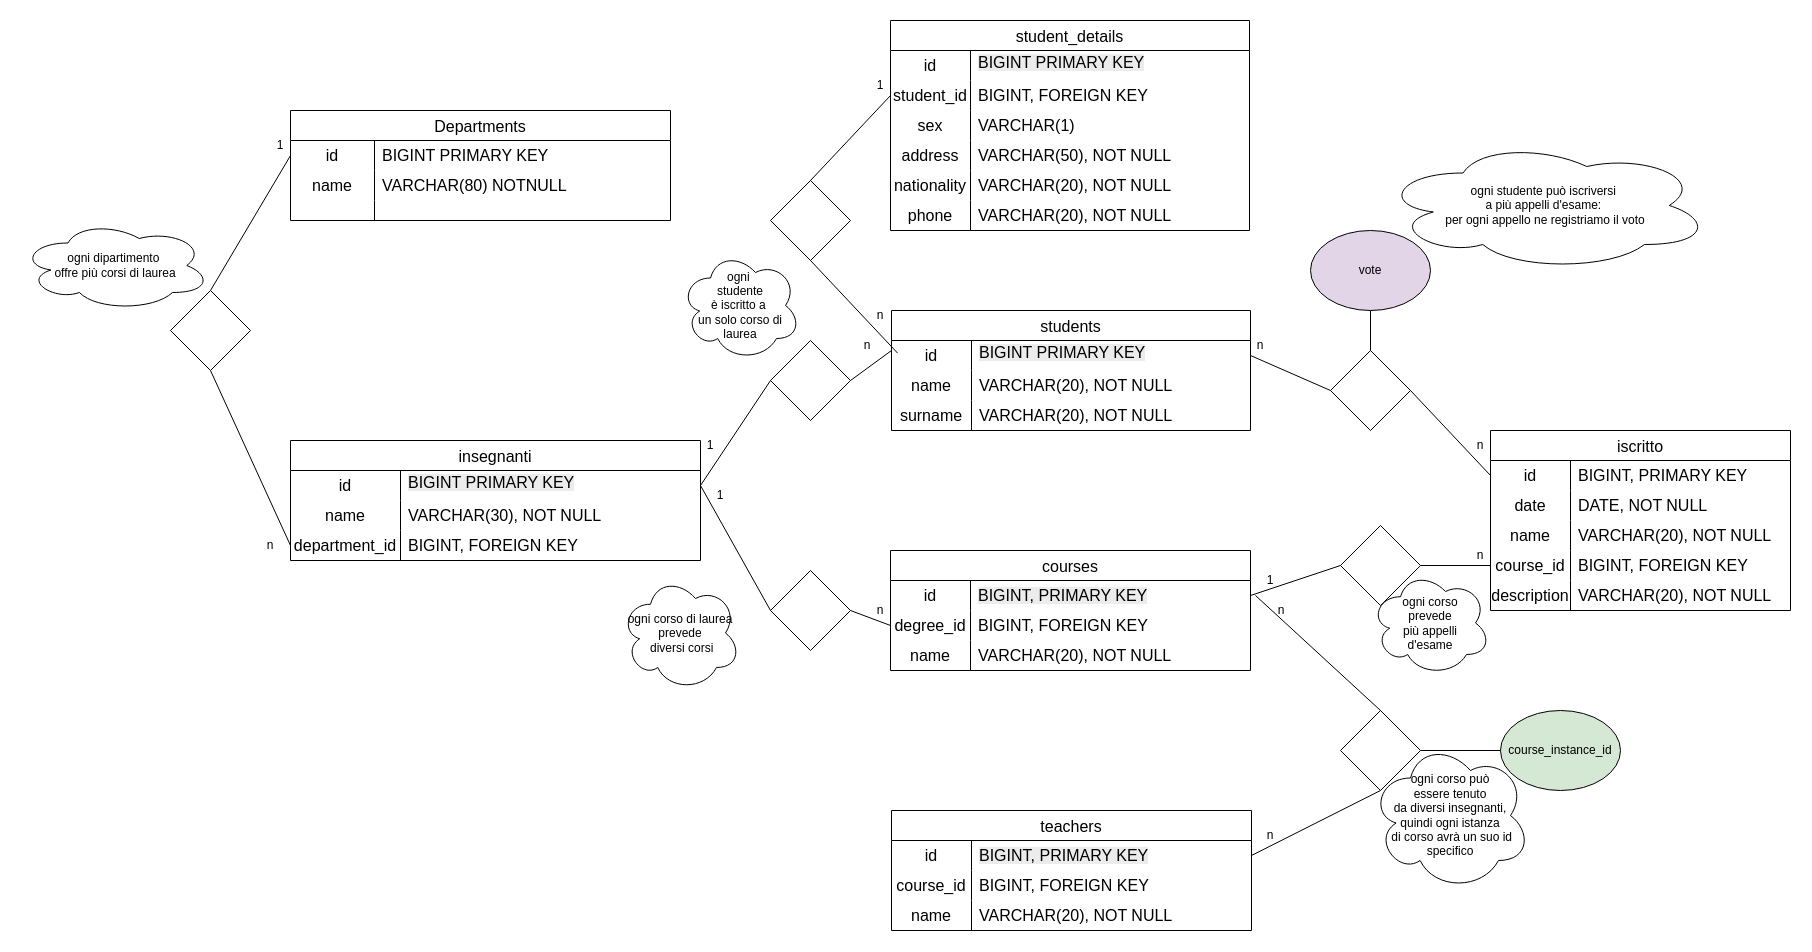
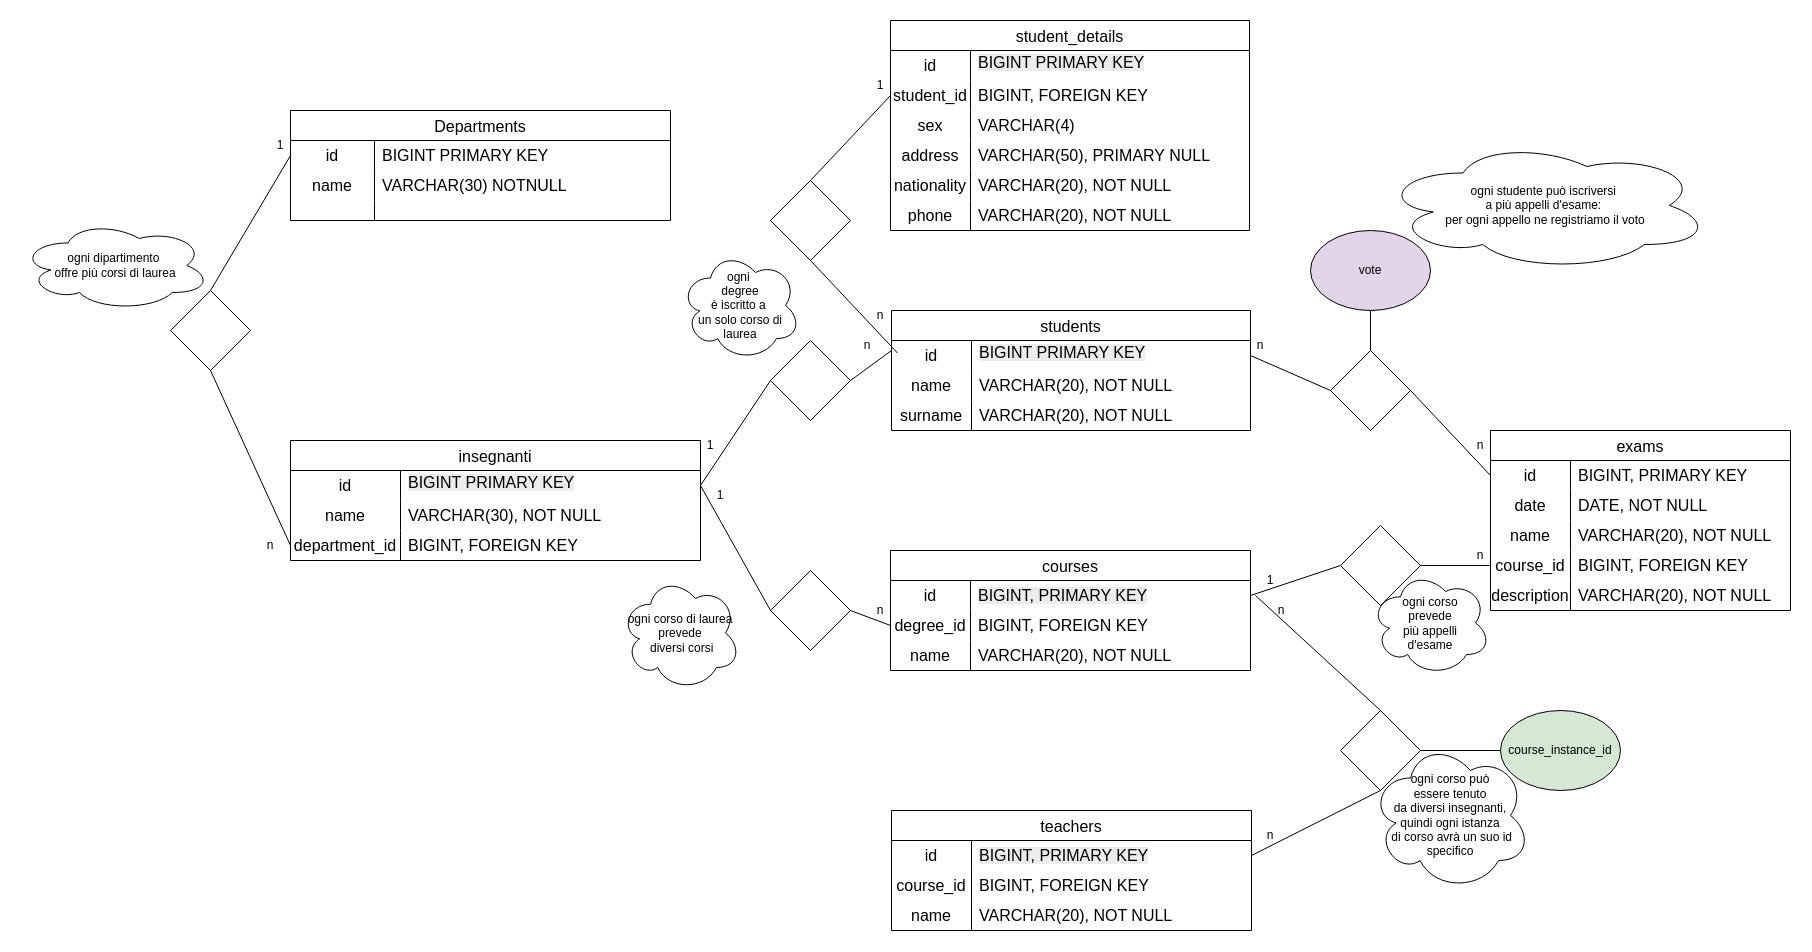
- <mxCell id="118" value="VARCHAR(1)" style="shape=partialRectangle;html=1;whiteSpace=wrap;connectable=0;fillColor=none;top=0;left=0;bottom=0;right=0;align=left;spacingLeft=6;overflow=hidden;strokeColor=inherit;fontSize=16;" vertex="1" parent="116"><mxGeometry x="80" width="279" height="30" as="geometry"><mxRectangle width="279" height="30" as="alternateBounds" /></mxGeometry></mxCell>
+ <mxCell id="118" value="VARCHAR(4)" style="shape=partialRectangle;html=1;whiteSpace=wrap;connectable=0;fillColor=none;top=0;left=0;bottom=0;right=0;align=left;spacingLeft=6;overflow=hidden;strokeColor=inherit;fontSize=16;" vertex="1" parent="116"><mxGeometry x="80" width="279" height="30" as="geometry"><mxRectangle width="279" height="30" as="alternateBounds" /></mxGeometry></mxCell>
- <mxCell id="121" value="VARCHAR(50), NOT NULL" style="shape=partialRectangle;html=1;whiteSpace=wrap;connectable=0;fillColor=none;top=0;left=0;bottom=0;right=0;align=left;spacingLeft=6;overflow=hidden;strokeColor=inherit;fontSize=16;" vertex="1" parent="119"><mxGeometry x="80" width="279" height="30" as="geometry"><mxRectangle width="279" height="30" as="alternateBounds" /></mxGeometry></mxCell>
+ <mxCell id="121" value="VARCHAR(50), PRIMARY NULL" style="shape=partialRectangle;html=1;whiteSpace=wrap;connectable=0;fillColor=none;top=0;left=0;bottom=0;right=0;align=left;spacingLeft=6;overflow=hidden;strokeColor=inherit;fontSize=16;" vertex="1" parent="119"><mxGeometry x="80" width="279" height="30" as="geometry"><mxRectangle width="279" height="30" as="alternateBounds" /></mxGeometry></mxCell>
- <mxCell id="8" value="VARCHAR(80) NOTNULL&amp;nbsp;" style="shape=partialRectangle;html=1;whiteSpace=wrap;connectable=0;fillColor=none;top=0;left=0;bottom=0;right=0;align=left;spacingLeft=6;overflow=hidden;strokeColor=inherit;fontSize=16;" parent="6" vertex="1"><mxGeometry x="84" width="296" height="30" as="geometry"><mxRectangle width="296" height="30" as="alternateBounds" /></mxGeometry></mxCell>
+ <mxCell id="8" value="VARCHAR(30) NOTNULL&amp;nbsp;" style="shape=partialRectangle;html=1;whiteSpace=wrap;connectable=0;fillColor=none;top=0;left=0;bottom=0;right=0;align=left;spacingLeft=6;overflow=hidden;strokeColor=inherit;fontSize=16;" parent="6" vertex="1"><mxGeometry x="84" width="296" height="30" as="geometry"><mxRectangle width="296" height="30" as="alternateBounds" /></mxGeometry></mxCell>
- <mxCell id="87" value="ogni&amp;nbsp;&lt;div&gt;studente&lt;div&gt;è iscritto a&amp;nbsp;&lt;/div&gt;&lt;div&gt;un solo corso di laurea&lt;/div&gt;&lt;/div&gt;" style="ellipse;shape=cloud;whiteSpace=wrap;html=1;" parent="1" vertex="1"><mxGeometry x="680" y="250" width="120" height="110" as="geometry" /></mxCell>
+ <mxCell id="87" value="ogni&amp;nbsp;&lt;div&gt;degree&lt;div&gt;è iscritto a&amp;nbsp;&lt;/div&gt;&lt;div&gt;un solo corso di laurea&lt;/div&gt;&lt;/div&gt;" style="ellipse;shape=cloud;whiteSpace=wrap;html=1;" parent="1" vertex="1"><mxGeometry x="680" y="250" width="120" height="110" as="geometry" /></mxCell>
- <mxCell id="65" value="iscritto" style="shape=table;startSize=30;container=1;collapsible=0;childLayout=tableLayout;fixedRows=1;rowLines=0;fontStyle=0;strokeColor=default;fontSize=16;" parent="1" vertex="1"><mxGeometry x="1490" y="430" width="300" height="180" as="geometry" /></mxCell>
+ <mxCell id="65" value="exams" style="shape=table;startSize=30;container=1;collapsible=0;childLayout=tableLayout;fixedRows=1;rowLines=0;fontStyle=0;strokeColor=default;fontSize=16;" parent="1" vertex="1"><mxGeometry x="1490" y="430" width="300" height="180" as="geometry" /></mxCell>
